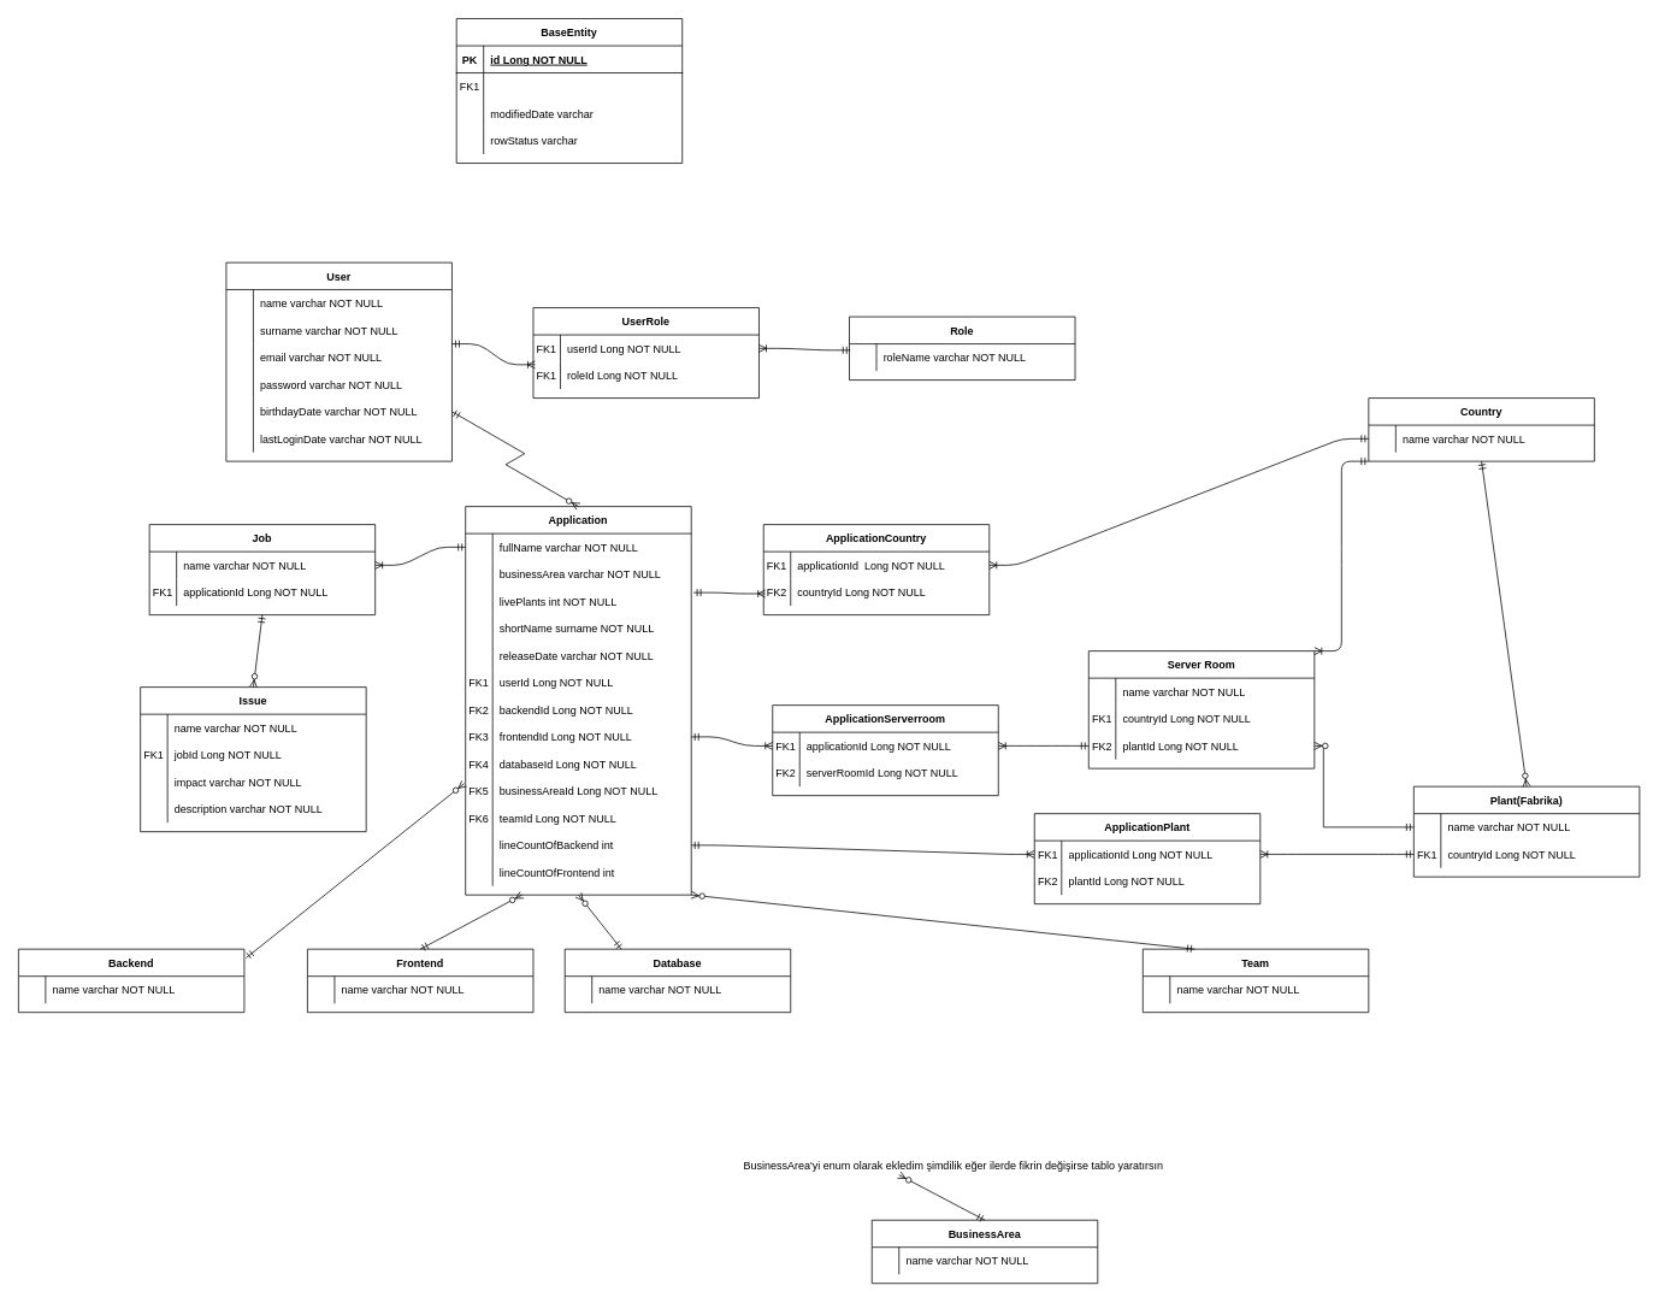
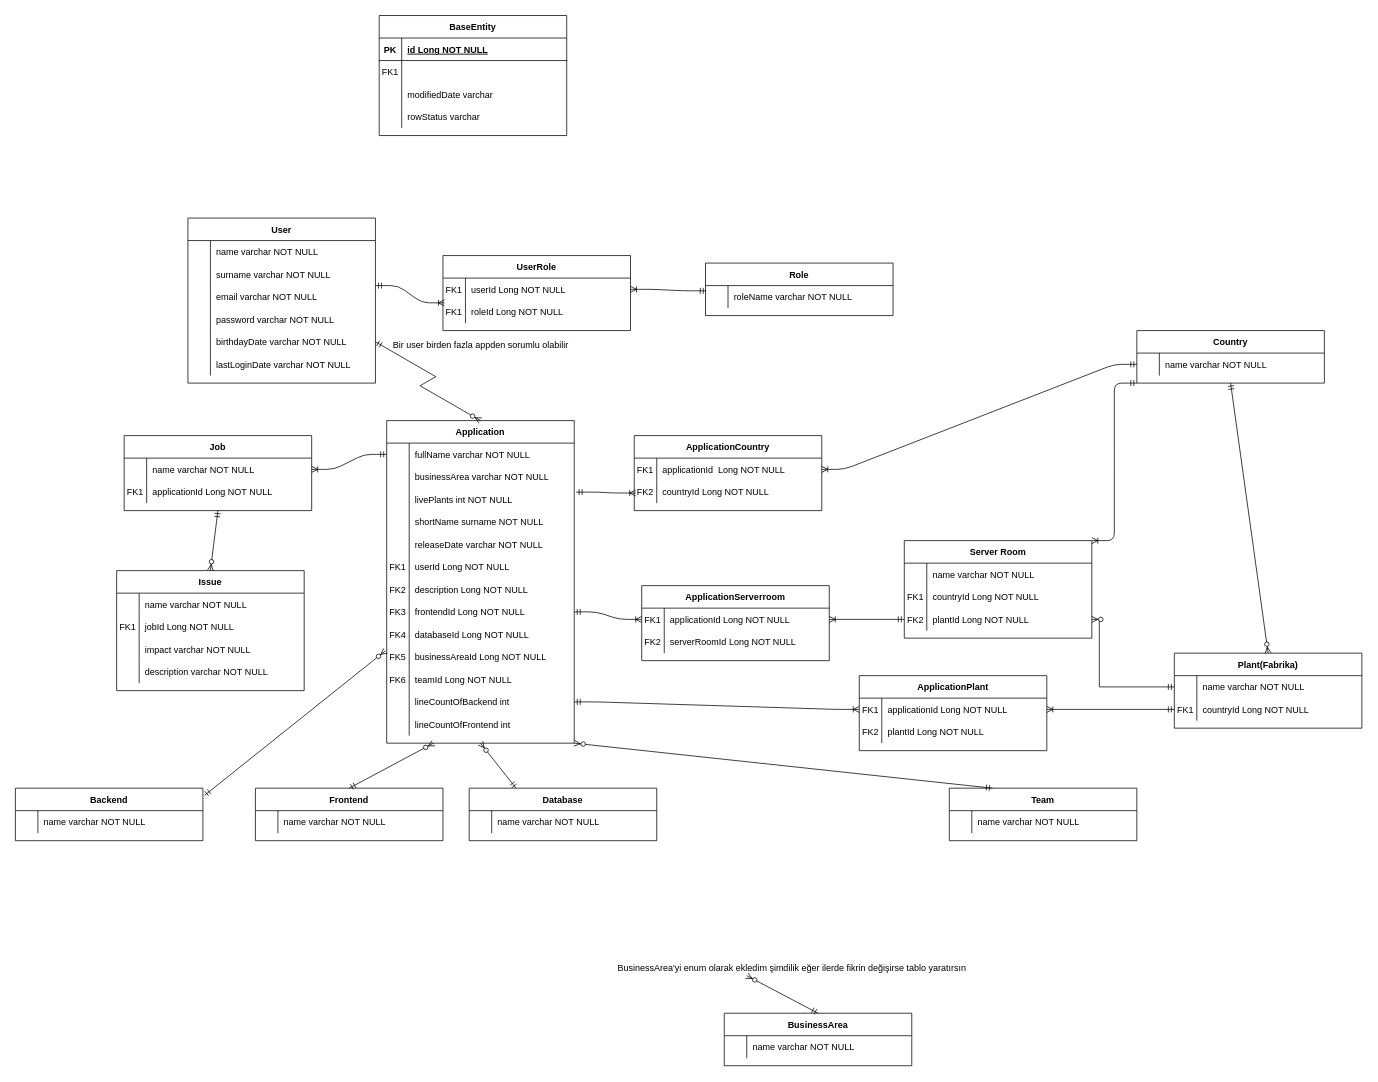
+ <mxCell id="133" value="Bir user birden fazla appden sorumlu olabilir" style="text;html=1;align=center;verticalAlign=middle;resizable=0;points=[];autosize=1;" parent="1" vertex="1"><mxGeometry x="515" y="450" width="250" height="20" as="geometry" /></mxCell>
- <mxCell id="67" value="backendId Long NOT NULL" style="shape=partialRectangle;overflow=hidden;connectable=0;fillColor=none;top=0;left=0;bottom=0;right=0;align=left;spacingLeft=6;" parent="65" vertex="1"><mxGeometry x="30" width="220" height="30" as="geometry" /></mxCell>
+ <mxCell id="67" value="description Long NOT NULL" style="shape=partialRectangle;overflow=hidden;connectable=0;fillColor=none;top=0;left=0;bottom=0;right=0;align=left;spacingLeft=6;" parent="65" vertex="1"><mxGeometry x="30" width="220" height="30" as="geometry" /></mxCell>
